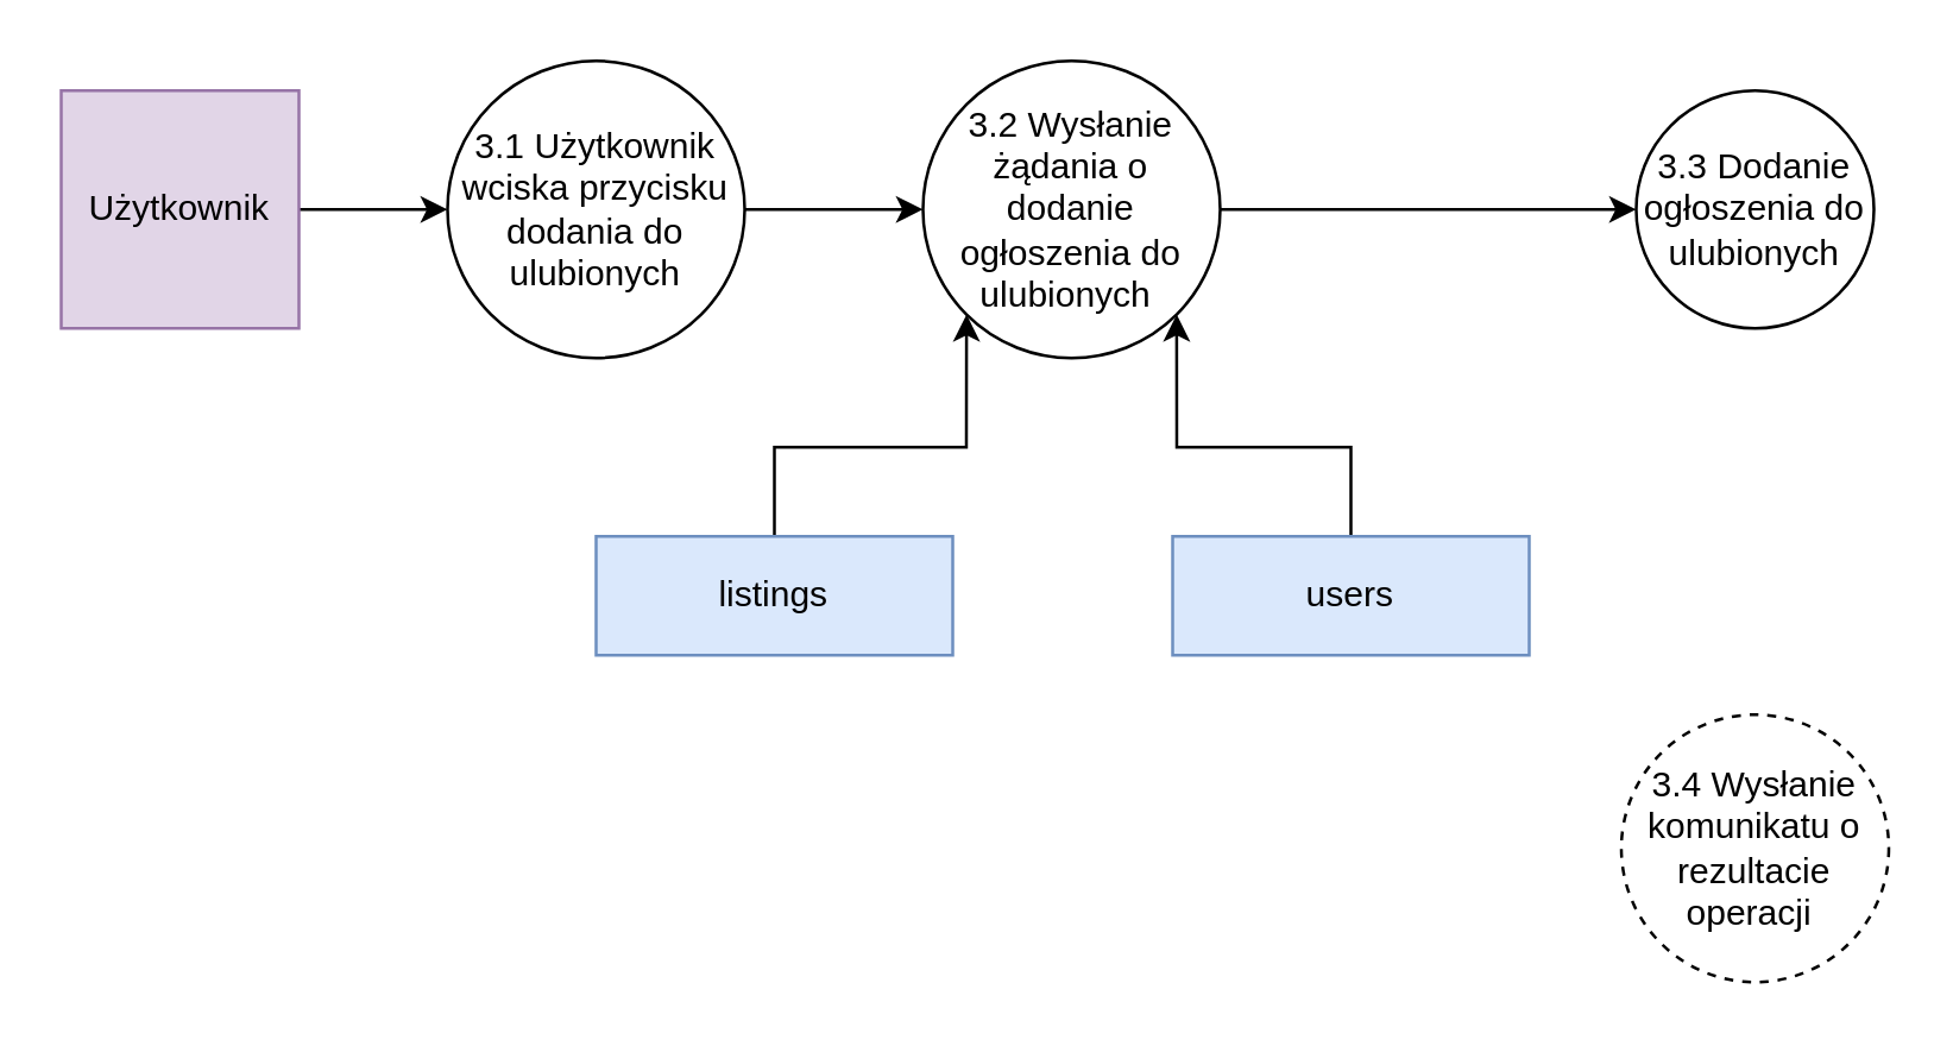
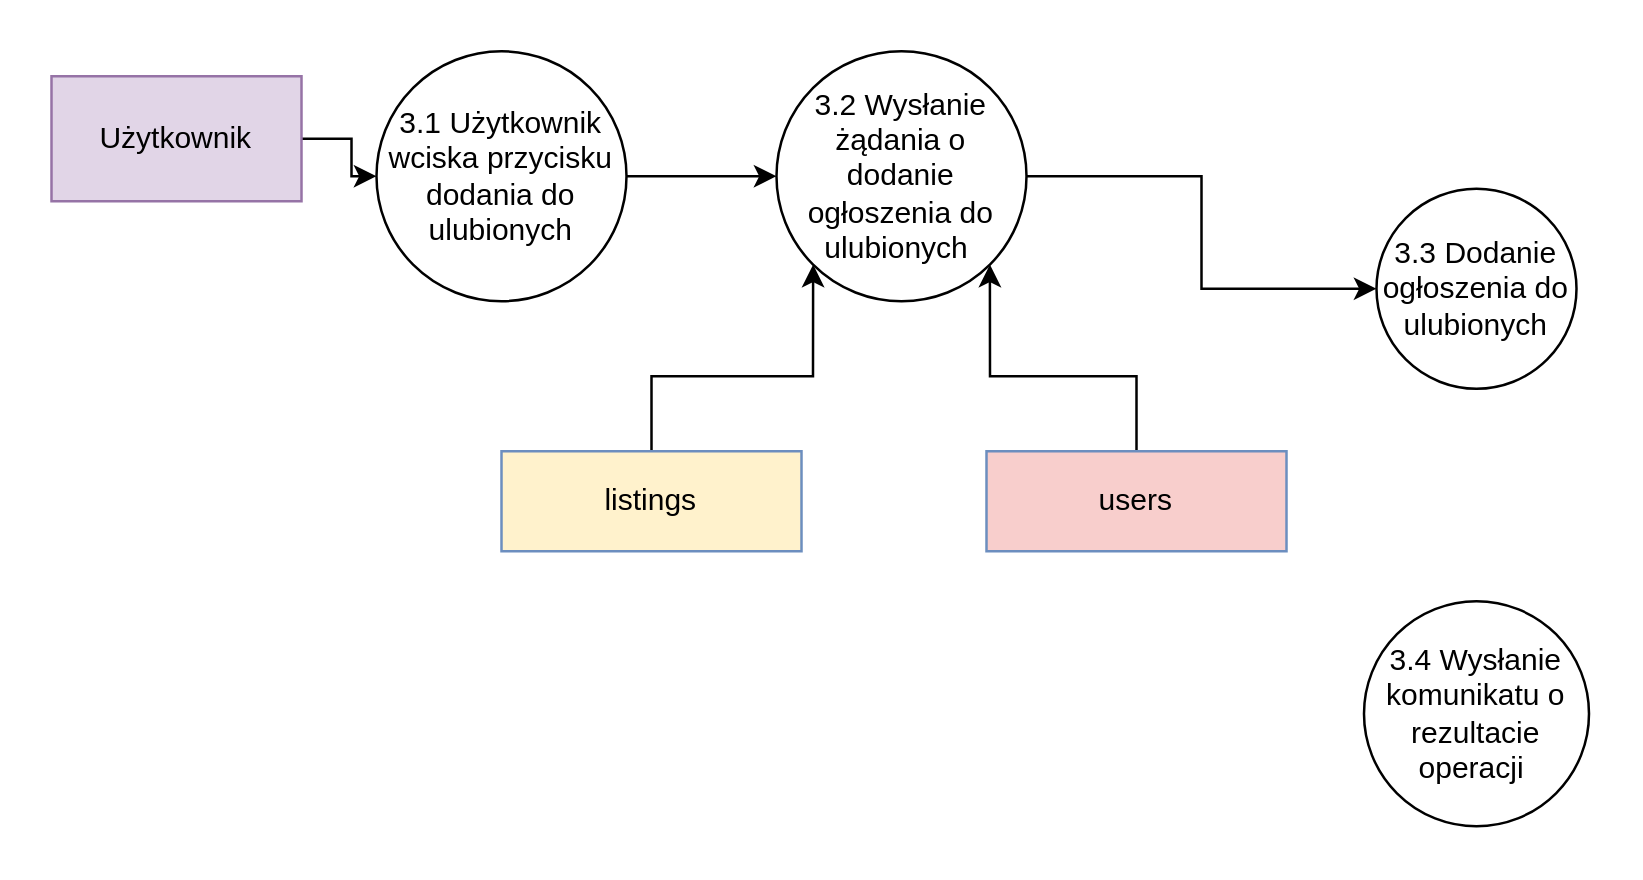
- <mxCell id="3" value="Użytkownik" style="whiteSpace=wrap;html=1;aspect=fixed;fillColor=#e1d5e7;strokeColor=#9673a6;" vertex="1" parent="1"><mxGeometry x="20" y="30" width="80" height="80" as="geometry" /></mxCell>
+ <mxCell id="3" value="Użytkownik" style="whiteSpace=wrap;html=1;aspect=fixed;fillColor=#e1d5e7;strokeColor=#9673a6;" vertex="1" parent="1"><mxGeometry x="20" y="30" width="100" height="50" as="geometry" /></mxCell>
- <mxCell id="5" value="3.3 Dodanie ogłoszenia do ulubionych" style="ellipse;whiteSpace=wrap;html=1;aspect=fixed;" vertex="1" parent="1"><mxGeometry x="550" y="30" width="80" height="80" as="geometry" /></mxCell>
+ <mxCell id="5" value="3.3 Dodanie ogłoszenia do ulubionych" style="ellipse;whiteSpace=wrap;html=1;aspect=fixed;" vertex="1" parent="1"><mxGeometry x="550" y="75" width="80" height="80" as="geometry" /></mxCell>
- <mxCell id="13" value="listings" style="rounded=0;whiteSpace=wrap;html=1;fillColor=#dae8fc;strokeColor=#6c8ebf;" vertex="1" parent="1"><mxGeometry x="200" y="180" width="120" height="40" as="geometry" /></mxCell>
+ <mxCell id="13" value="listings" style="rounded=0;whiteSpace=wrap;html=1;fillColor=#fff2cc;strokeColor=#6c8ebf;" vertex="1" parent="1"><mxGeometry x="200" y="180" width="120" height="40" as="geometry" /></mxCell>
- <mxCell id="11" value="users" style="rounded=0;whiteSpace=wrap;html=1;fillColor=#dae8fc;strokeColor=#6c8ebf;" vertex="1" parent="1"><mxGeometry x="394" y="180" width="120" height="40" as="geometry" /></mxCell>
+ <mxCell id="11" value="users" style="rounded=0;whiteSpace=wrap;html=1;fillColor=#f8cecc;strokeColor=#6c8ebf;" vertex="1" parent="1"><mxGeometry x="394" y="180" width="120" height="40" as="geometry" /></mxCell>
- <mxCell id="4" value="3.4 Wysłanie komunikatu o rezultacie operacji&amp;nbsp;" style="ellipse;whiteSpace=wrap;html=1;aspect=fixed;dashed=1;" vertex="1" parent="1"><mxGeometry x="545" y="240" width="90" height="90" as="geometry" /></mxCell>
+ <mxCell id="4" value="3.4 Wysłanie komunikatu o rezultacie operacji&amp;nbsp;" style="ellipse;whiteSpace=wrap;html=1;aspect=fixed;" vertex="1" parent="1"><mxGeometry x="545" y="240" width="90" height="90" as="geometry" /></mxCell>
